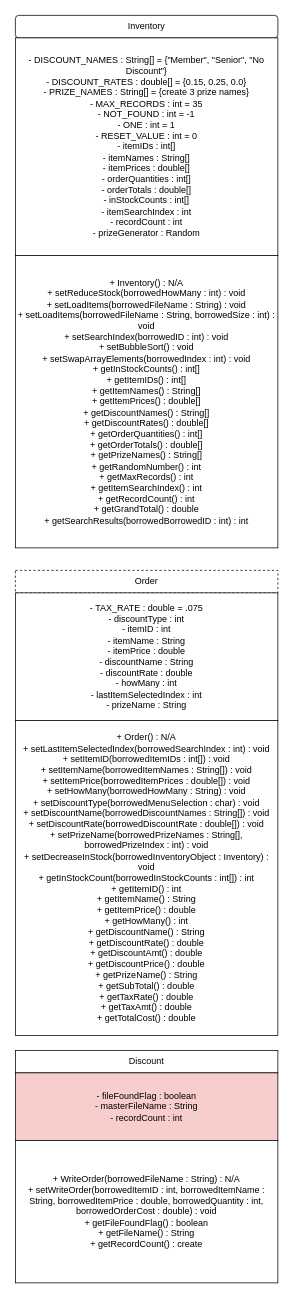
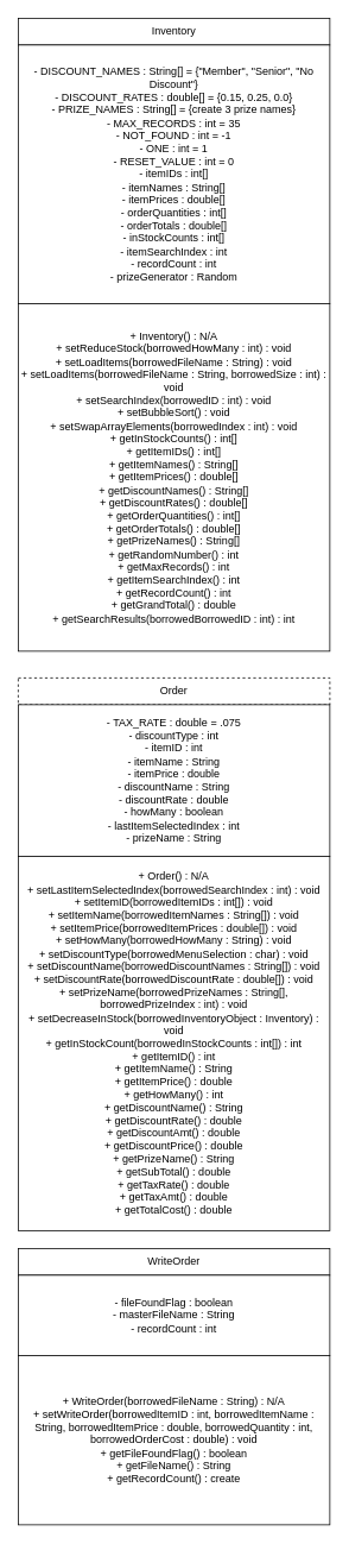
- <mxCell id="2" value="Inventory" style="whiteSpace=wrap;html=1;rounded=1;" parent="1" vertex="1"><mxGeometry x="20" y="20" width="350" height="30" as="geometry" /></mxCell>
+ <mxCell id="2" value="Inventory" style="rounded=0;whiteSpace=wrap;html=1;" parent="1" vertex="1"><mxGeometry x="20" y="20" width="350" height="30" as="geometry" /></mxCell>
- <mxCell id="6" value="&lt;div&gt;- TAX_RATE : double = .075&lt;/div&gt;&lt;div&gt;- discountType : int&lt;/div&gt;&lt;div&gt;- itemID : int&lt;/div&gt;&lt;div&gt;- itemName : String&lt;/div&gt;&lt;div&gt;- itemPrice : double&lt;/div&gt;&lt;div&gt;- discountName : String&lt;/div&gt;&lt;div&gt;- discountRate : double&lt;/div&gt;&lt;div&gt;- howMany : int&lt;/div&gt;&lt;div&gt;- lastItemSelectedIndex : int&lt;/div&gt;&lt;div&gt;- prizeName : String&lt;br&gt;&lt;/div&gt;" style="rounded=0;whiteSpace=wrap;html=1;" vertex="1" parent="1"><mxGeometry x="20" y="790" width="350" height="170" as="geometry" /></mxCell>
+ <mxCell id="6" value="&lt;div&gt;- TAX_RATE : double = .075&lt;/div&gt;&lt;div&gt;- discountType : int&lt;/div&gt;&lt;div&gt;- itemID : int&lt;/div&gt;&lt;div&gt;- itemName : String&lt;/div&gt;&lt;div&gt;- itemPrice : double&lt;/div&gt;&lt;div&gt;- discountName : String&lt;/div&gt;&lt;div&gt;- discountRate : double&lt;/div&gt;&lt;div&gt;- howMany : boolean&lt;/div&gt;&lt;div&gt;- lastItemSelectedIndex : int&lt;/div&gt;&lt;div&gt;- prizeName : String&lt;br&gt;&lt;/div&gt;" style="rounded=0;whiteSpace=wrap;html=1;" vertex="1" parent="1"><mxGeometry x="20" y="790" width="350" height="170" as="geometry" /></mxCell>
- <mxCell id="8" value="Discount" style="rounded=0;whiteSpace=wrap;html=1;" vertex="1" parent="1"><mxGeometry x="20" y="1400" width="350" height="30" as="geometry" /></mxCell>
+ <mxCell id="8" value="WriteOrder" style="rounded=0;whiteSpace=wrap;html=1;" vertex="1" parent="1"><mxGeometry x="20" y="1400" width="350" height="30" as="geometry" /></mxCell>
- <mxCell id="9" value="&lt;div&gt;- fileFoundFlag : boolean&lt;/div&gt;&lt;div&gt;- masterFileName : String&lt;/div&gt;&lt;div&gt;- recordCount : int&lt;br&gt;&lt;/div&gt;" style="rounded=0;whiteSpace=wrap;html=1;fillColor=#f8cecc;" vertex="1" parent="1"><mxGeometry x="20" y="1430" width="350" height="90" as="geometry" /></mxCell>
+ <mxCell id="9" value="&lt;div&gt;- fileFoundFlag : boolean&lt;/div&gt;&lt;div&gt;- masterFileName : String&lt;/div&gt;&lt;div&gt;- recordCount : int&lt;br&gt;&lt;/div&gt;" style="rounded=0;whiteSpace=wrap;html=1;" vertex="1" parent="1"><mxGeometry x="20" y="1430" width="350" height="90" as="geometry" /></mxCell>
